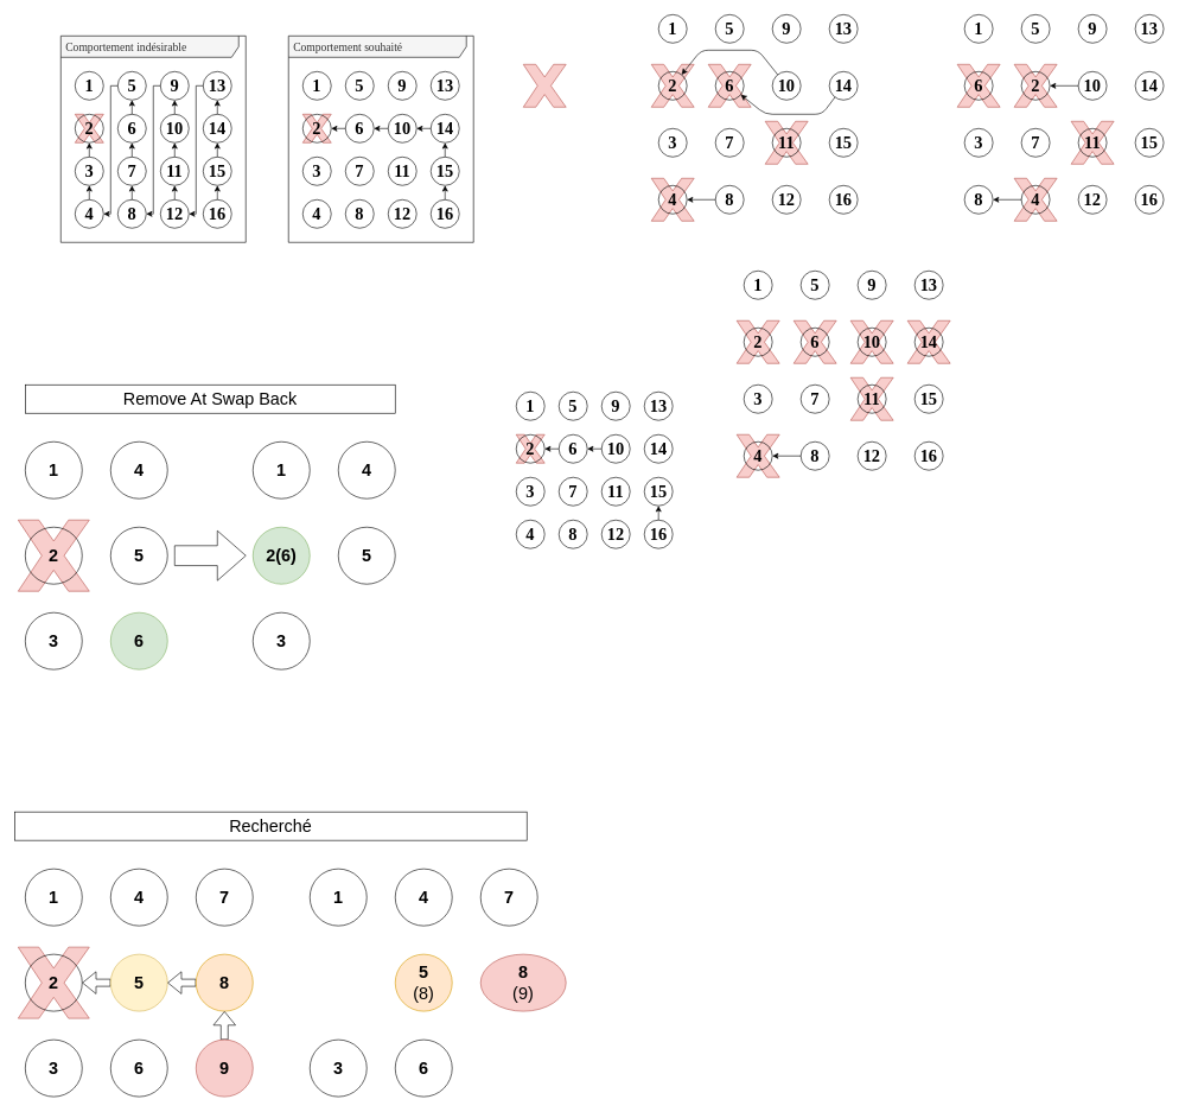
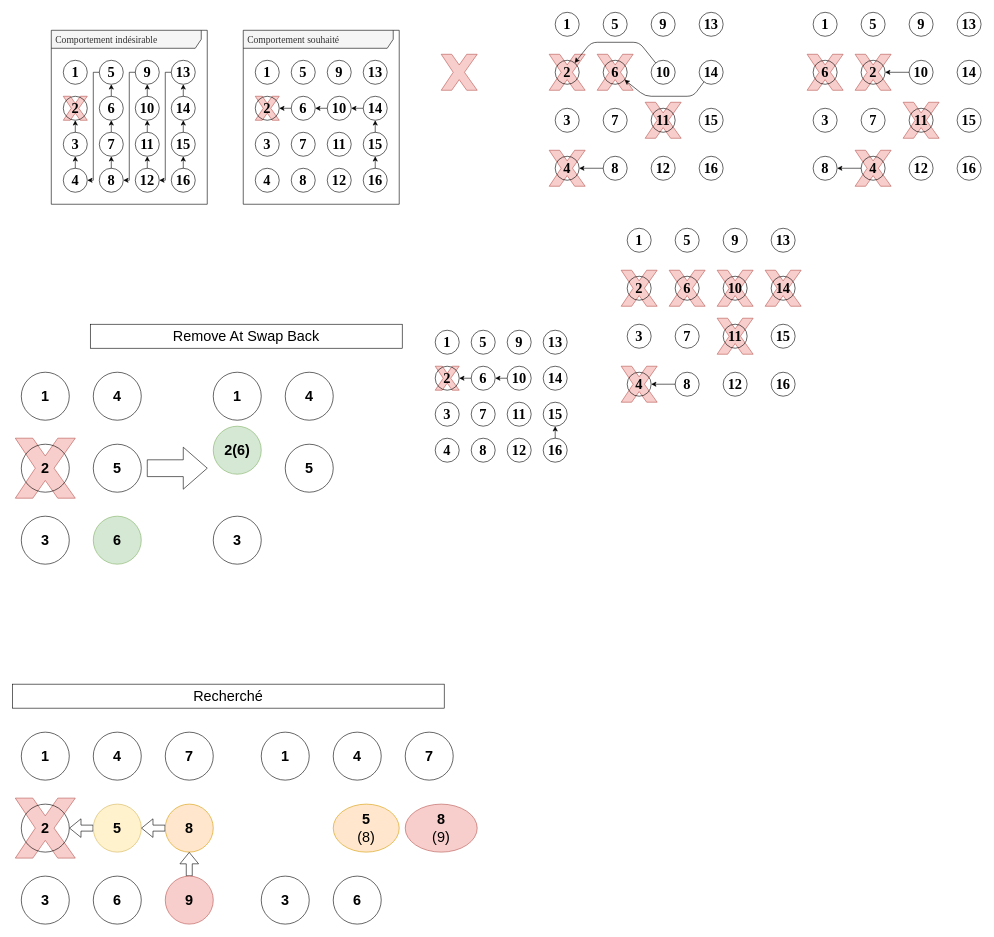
- <mxCell id="27" value="Remove At Swap Back" style="text;html=1;strokeColor=default;fillColor=none;align=center;verticalAlign=middle;whiteSpace=wrap;rounded=0;fontSize=24;" parent="24" vertex="1"><mxGeometry x="35" y="540" width="520" height="40" as="geometry" /></mxCell>
+ <mxCell id="27" value="Remove At Swap Back" style="text;html=1;strokeColor=default;fillColor=none;align=center;verticalAlign=middle;whiteSpace=wrap;rounded=0;fontSize=24;" parent="24" vertex="1"><mxGeometry x="150" y="540" width="520" height="40" as="geometry" /></mxCell>
- <mxCell id="114" value="2(6)" style="ellipse;whiteSpace=wrap;html=1;aspect=fixed;fontSize=24;fontStyle=1;fillColor=#d5e8d4;strokeColor=#82b366;" parent="78" vertex="1"><mxGeometry x="355" y="740" width="80" height="80" as="geometry" /></mxCell>
+ <mxCell id="114" value="2(6)" style="ellipse;whiteSpace=wrap;html=1;aspect=fixed;fontSize=24;fontStyle=1;fillColor=#d5e8d4;strokeColor=#82b366;" parent="78" vertex="1"><mxGeometry x="355" y="710" width="80" height="80" as="geometry" /></mxCell>
- <mxCell id="120" value="5&lt;br&gt;&lt;span style=&quot;font-weight: normal&quot;&gt;(8)&lt;/span&gt;" style="ellipse;whiteSpace=wrap;html=1;aspect=fixed;fontSize=24;fontStyle=1;fillColor=#ffe6cc;strokeColor=#d79b00;" parent="78" vertex="1"><mxGeometry x="555" y="1340" width="80" height="80" as="geometry" /></mxCell>
+ <mxCell id="120" value="5&lt;br&gt;&lt;span style=&quot;font-weight: normal&quot;&gt;(8)&lt;/span&gt;" style="ellipse;whiteSpace=wrap;html=1;aspect=fixed;fontSize=24;fontStyle=1;fillColor=#ffe6cc;strokeColor=#d79b00;" parent="78" vertex="1"><mxGeometry x="555" y="1340" width="110" height="80" as="geometry" /></mxCell>
